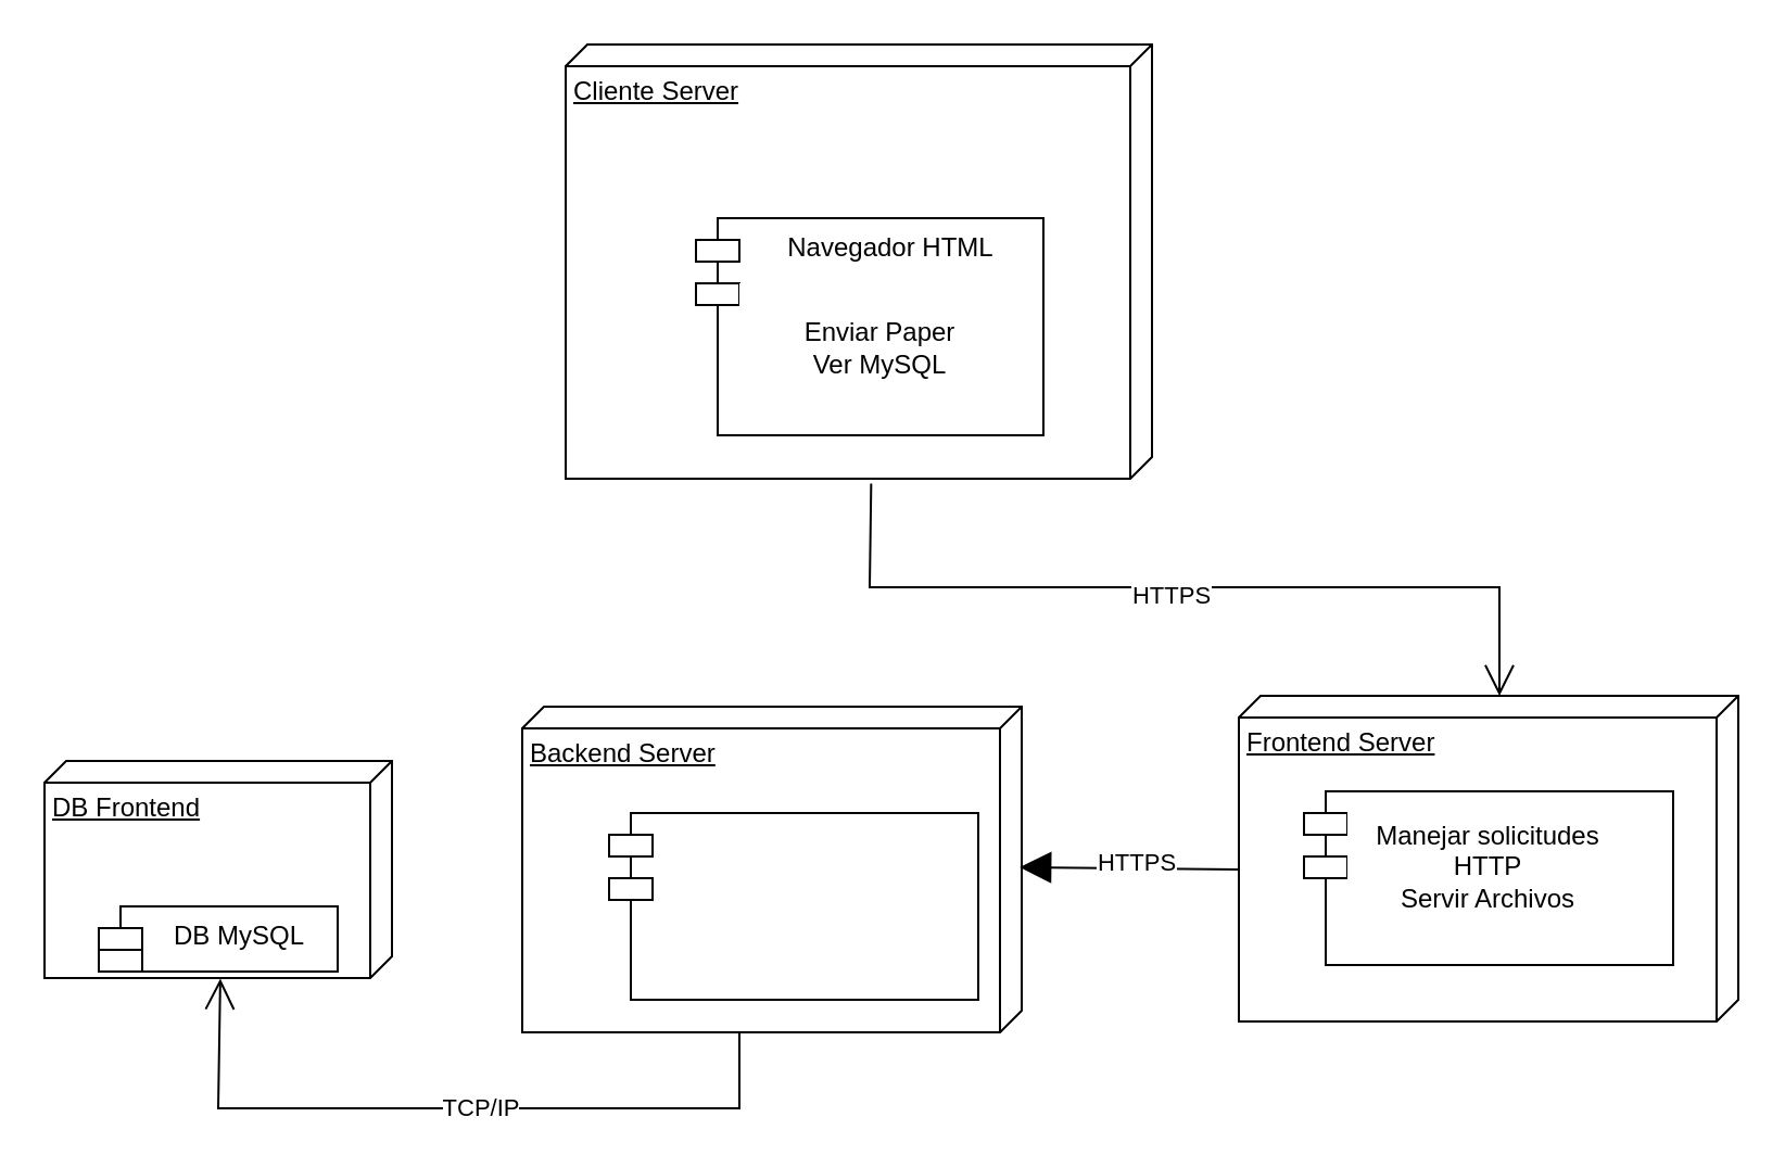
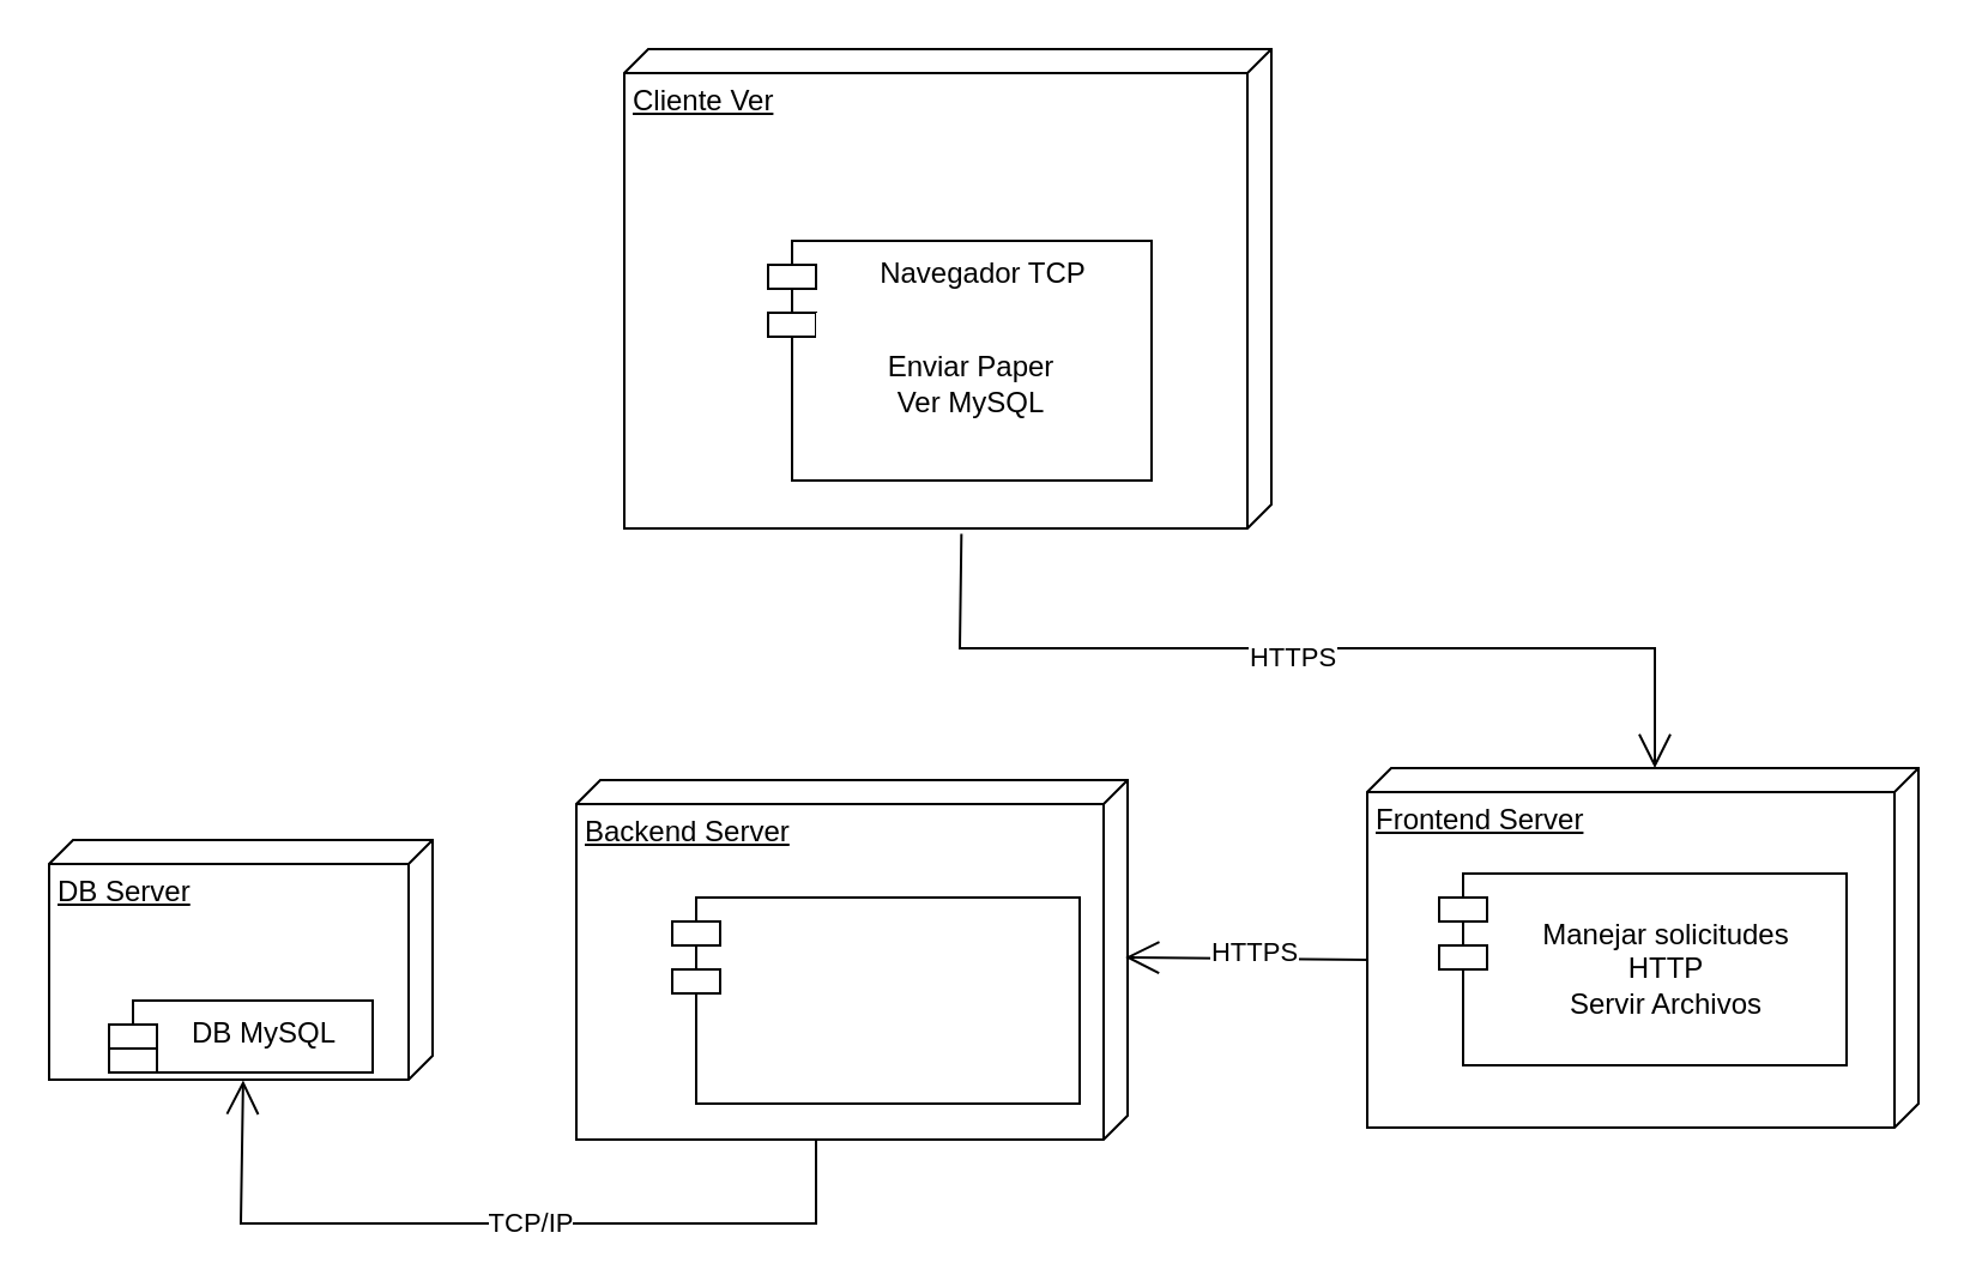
- <mxCell id="3" value="Cliente Server" style="verticalAlign=top;align=left;spacingTop=8;spacingLeft=2;spacingRight=12;shape=cube;size=10;direction=south;fontStyle=4;html=1;whiteSpace=wrap;" vertex="1" parent="1"><mxGeometry x="260" y="20" width="270" height="200" as="geometry" /></mxCell>
+ <mxCell id="3" value="Cliente Ver" style="verticalAlign=top;align=left;spacingTop=8;spacingLeft=2;spacingRight=12;shape=cube;size=10;direction=south;fontStyle=4;html=1;whiteSpace=wrap;" vertex="1" parent="1"><mxGeometry x="260" y="20" width="270" height="200" as="geometry" /></mxCell>
- <mxCell id="4" value="&lt;div style=&quot;&quot;&gt;&lt;span style=&quot;background-color: initial;&quot;&gt;Navegador HTML&lt;/span&gt;&lt;/div&gt;" style="shape=module;align=left;spacingLeft=20;align=center;verticalAlign=top;whiteSpace=wrap;html=1;" vertex="1" parent="1"><mxGeometry x="320" y="100" width="160" height="100" as="geometry" /></mxCell>
+ <mxCell id="4" value="&lt;div style=&quot;&quot;&gt;&lt;span style=&quot;background-color: initial;&quot;&gt;Navegador TCP&lt;/span&gt;&lt;/div&gt;" style="shape=module;align=left;spacingLeft=20;align=center;verticalAlign=top;whiteSpace=wrap;html=1;" vertex="1" parent="1"><mxGeometry x="320" y="100" width="160" height="100" as="geometry" /></mxCell>
- <mxCell id="10" value="DB Frontend" style="verticalAlign=top;align=left;spacingTop=8;spacingLeft=2;spacingRight=12;shape=cube;size=10;direction=south;fontStyle=4;html=1;whiteSpace=wrap;" vertex="1" parent="1"><mxGeometry x="20" y="350" width="160" height="100" as="geometry" /></mxCell>
+ <mxCell id="10" value="DB Server" style="verticalAlign=top;align=left;spacingTop=8;spacingLeft=2;spacingRight=12;shape=cube;size=10;direction=south;fontStyle=4;html=1;whiteSpace=wrap;" vertex="1" parent="1"><mxGeometry x="20" y="350" width="160" height="100" as="geometry" /></mxCell>
- <mxCell id="16" value="" style="endArrow=block;endFill=1;endSize=12;html=1;rounded=0;exitX=0;exitY=0;exitDx=80;exitDy=230;exitPerimeter=0;entryX=0.493;entryY=0.004;entryDx=0;entryDy=0;entryPerimeter=0;" edge="1" parent="1" source="2" target="8"><mxGeometry width="160" relative="1" as="geometry"><mxPoint x="510" y="510" as="sourcePoint" /><mxPoint x="710" y="600" as="targetPoint" /><Array as="points" /></mxGeometry></mxCell>
+ <mxCell id="16" value="" style="endArrow=open;endFill=1;endSize=12;html=1;rounded=0;exitX=0;exitY=0;exitDx=80;exitDy=230;exitPerimeter=0;entryX=0.493;entryY=0.004;entryDx=0;entryDy=0;entryPerimeter=0;" edge="1" parent="1" source="2" target="8"><mxGeometry width="160" relative="1" as="geometry"><mxPoint x="510" y="510" as="sourcePoint" /><mxPoint x="710" y="600" as="targetPoint" /><Array as="points" /></mxGeometry></mxCell>
- <mxCell id="7" value="Manejar solicitudes HTTP&lt;div&gt;Servir Archivos&lt;/div&gt;" style="html=1;whiteSpace=wrap;strokeColor=none;" vertex="1" parent="1"><mxGeometry x="620" y="369" width="130" height="60" as="geometry" /></mxCell>
+ <mxCell id="7" value="Manejar solicitudes HTTP&lt;div&gt;Servir Archivos&lt;/div&gt;" style="html=1;whiteSpace=wrap;strokeColor=none;" vertex="1" parent="1"><mxGeometry x="630" y="374" width="130" height="60" as="geometry" /></mxCell>
